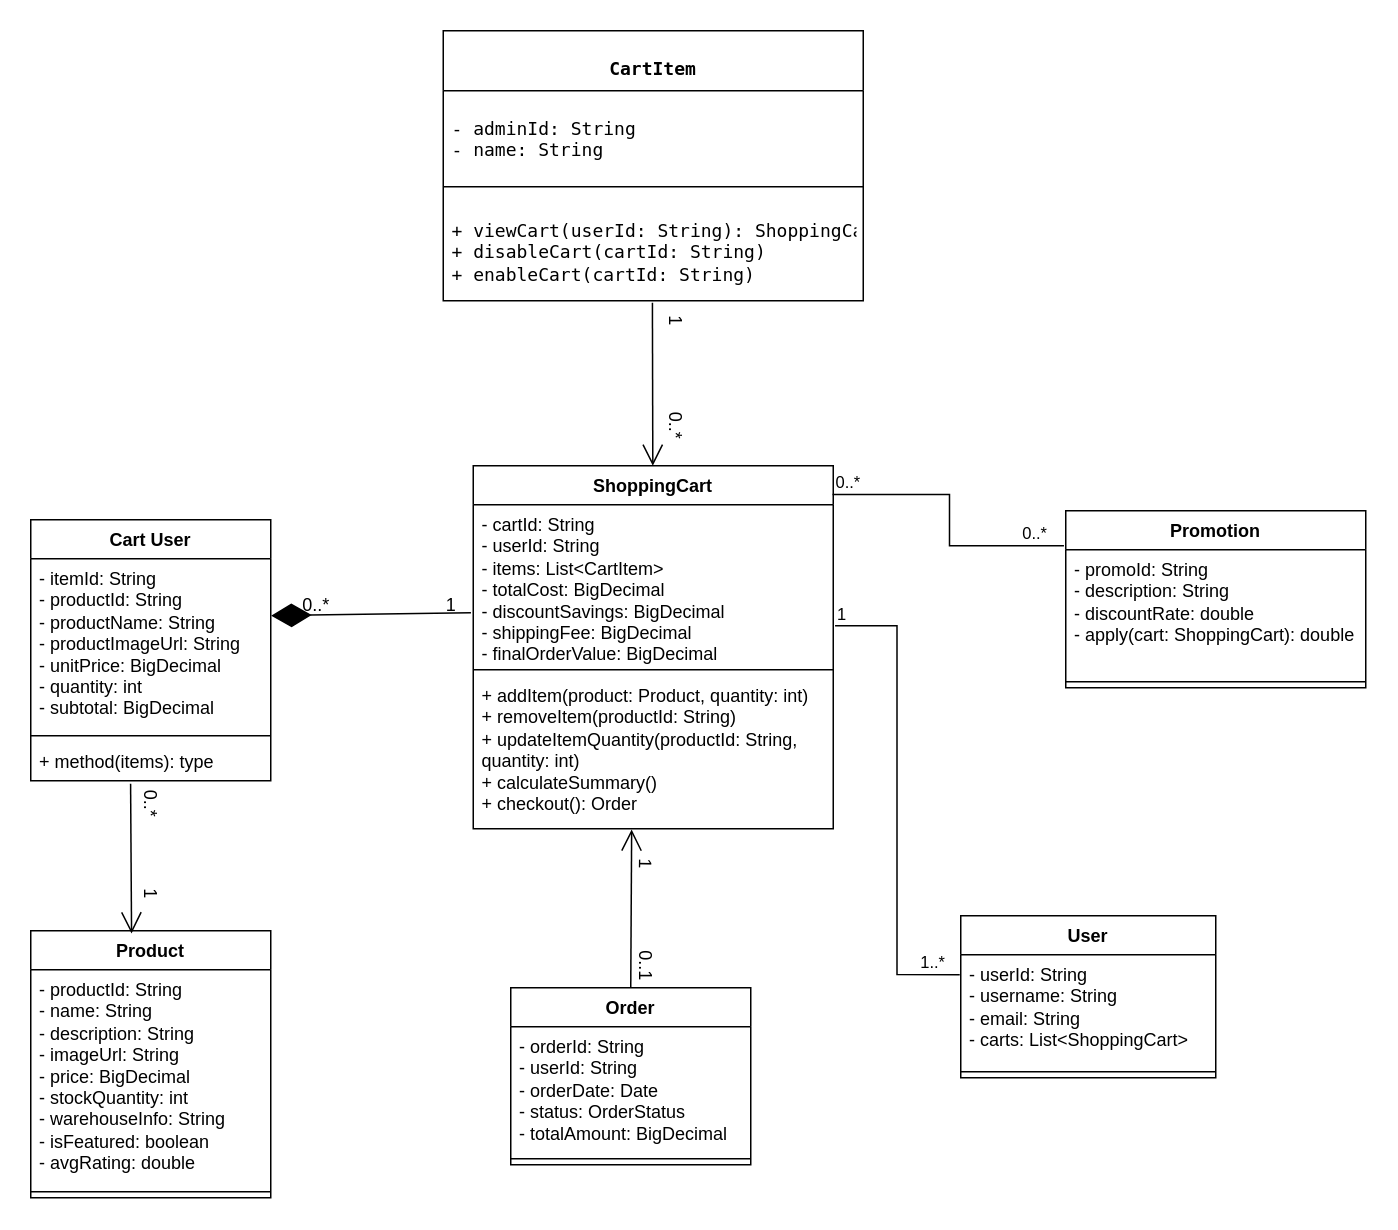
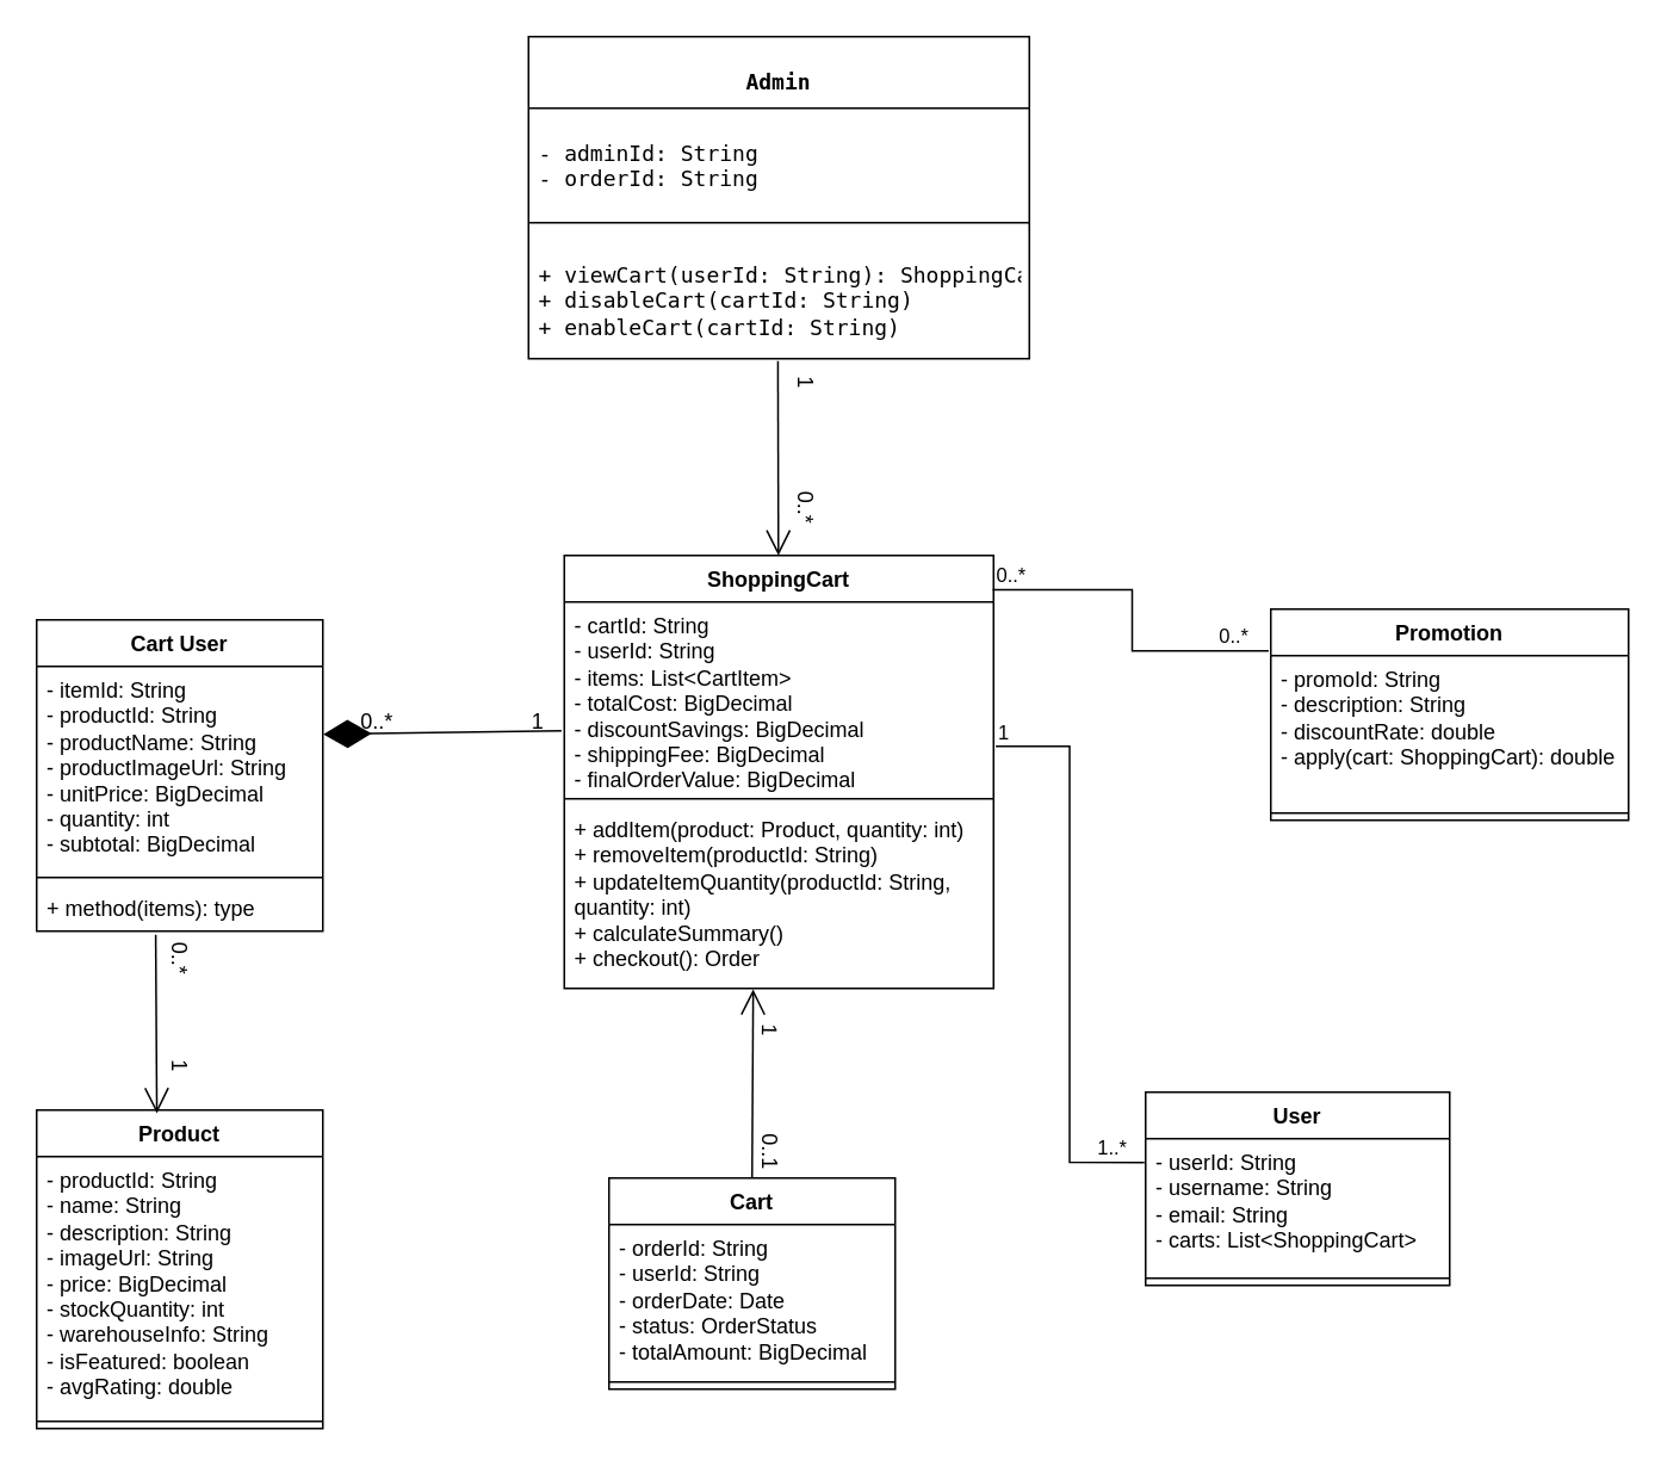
- <mxCell id="31" value="&lt;pre&gt;CartItem&lt;/pre&gt;" style="swimlane;fontStyle=1;align=center;verticalAlign=top;childLayout=stackLayout;horizontal=1;startSize=40;horizontalStack=0;resizeParent=1;resizeParentMax=0;resizeLast=0;collapsible=1;marginBottom=0;whiteSpace=wrap;html=1;" vertex="1" parent="1"><mxGeometry x="295" y="20" width="280" height="180" as="geometry" /></mxCell>
+ <mxCell id="31" value="&lt;pre&gt;Admin&lt;/pre&gt;" style="swimlane;fontStyle=1;align=center;verticalAlign=top;childLayout=stackLayout;horizontal=1;startSize=40;horizontalStack=0;resizeParent=1;resizeParentMax=0;resizeLast=0;collapsible=1;marginBottom=0;whiteSpace=wrap;html=1;" vertex="1" parent="1"><mxGeometry x="295" y="20" width="280" height="180" as="geometry" /></mxCell>
- <mxCell id="32" value="&lt;pre&gt;- adminId: String&lt;br/&gt;- name: String&lt;/pre&gt;" style="text;strokeColor=none;fillColor=none;align=left;verticalAlign=top;spacingLeft=4;spacingRight=4;overflow=hidden;rotatable=0;points=[[0,0.5],[1,0.5]];portConstraint=eastwest;whiteSpace=wrap;html=1;" vertex="1" parent="31"><mxGeometry y="40" width="280" height="60" as="geometry" /></mxCell>
+ <mxCell id="32" value="&lt;pre&gt;- adminId: String&lt;br/&gt;- orderId: String&lt;/pre&gt;" style="text;strokeColor=none;fillColor=none;align=left;verticalAlign=top;spacingLeft=4;spacingRight=4;overflow=hidden;rotatable=0;points=[[0,0.5],[1,0.5]];portConstraint=eastwest;whiteSpace=wrap;html=1;" vertex="1" parent="31"><mxGeometry y="40" width="280" height="60" as="geometry" /></mxCell>
- <mxCell id="16" value="Order " style="swimlane;fontStyle=1;align=center;verticalAlign=top;childLayout=stackLayout;horizontal=1;startSize=26;horizontalStack=0;resizeParent=1;resizeParentMax=0;resizeLast=0;collapsible=1;marginBottom=0;whiteSpace=wrap;html=1;" vertex="1" parent="1"><mxGeometry x="340" y="658" width="160" height="118" as="geometry" /></mxCell>
+ <mxCell id="16" value="Cart " style="swimlane;fontStyle=1;align=center;verticalAlign=top;childLayout=stackLayout;horizontal=1;startSize=26;horizontalStack=0;resizeParent=1;resizeParentMax=0;resizeLast=0;collapsible=1;marginBottom=0;whiteSpace=wrap;html=1;" vertex="1" parent="1"><mxGeometry x="340" y="658" width="160" height="118" as="geometry" /></mxCell>
